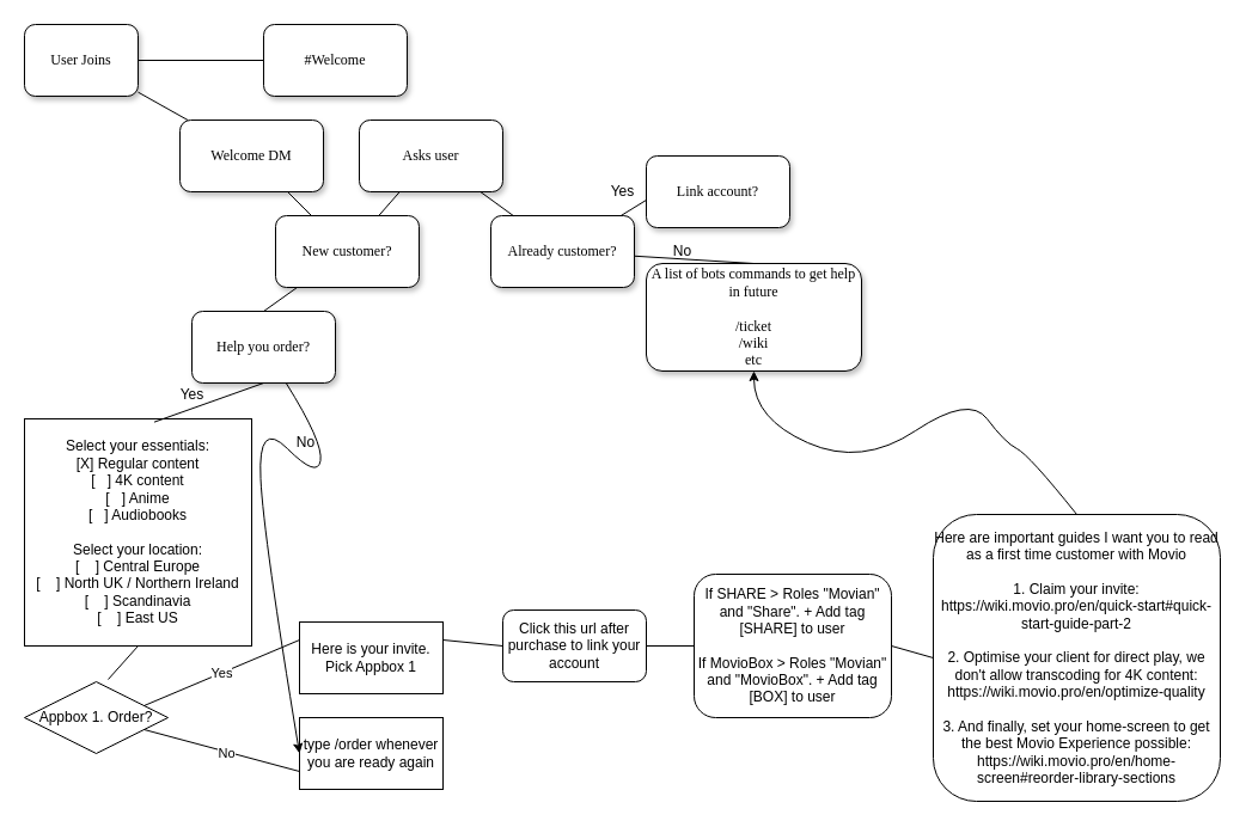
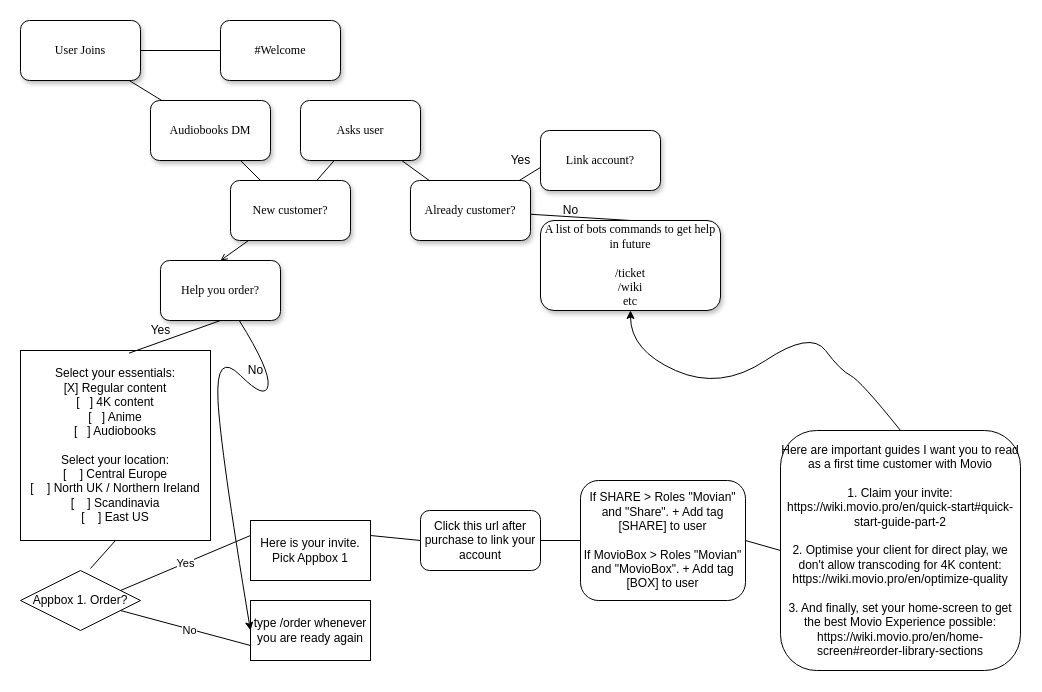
- <mxCell id="2" value="User Joins" style="whiteSpace=wrap;html=1;rounded=1;shadow=1;labelBackgroundColor=none;strokeWidth=1;fontFamily=Verdana;fontSize=12;align=center;" parent="1" vertex="1"><mxGeometry x="20" y="20" width="95" height="60" as="geometry" /></mxCell>
+ <mxCell id="2" value="User Joins" style="whiteSpace=wrap;html=1;rounded=1;shadow=1;labelBackgroundColor=none;strokeWidth=1;fontFamily=Verdana;fontSize=12;align=center;" parent="1" vertex="1"><mxGeometry x="20" y="20" width="120" height="60" as="geometry" /></mxCell>
- <mxCell id="3" value="Welcome DM" style="whiteSpace=wrap;html=1;rounded=1;shadow=1;labelBackgroundColor=none;strokeWidth=1;fontFamily=Verdana;fontSize=12;align=center;" parent="1" vertex="1"><mxGeometry x="150" y="100" width="120" height="60" as="geometry" /></mxCell>
+ <mxCell id="3" value="Audiobooks DM" style="whiteSpace=wrap;html=1;rounded=1;shadow=1;labelBackgroundColor=none;strokeWidth=1;fontFamily=Verdana;fontSize=12;align=center;" parent="1" vertex="1"><mxGeometry x="150" y="100" width="120" height="60" as="geometry" /></mxCell>
- <mxCell id="13" value="" style="rounded=0;html=1;labelBackgroundColor=none;startArrow=none;startFill=0;startSize=5;endArrow=none;endFill=0;endSize=5;jettySize=auto;orthogonalLoop=1;strokeWidth=1;fontFamily=Verdana;fontSize=12;entryX=0.5;entryY=0;entryDx=0;entryDy=0;" parent="1" source="8" target="16" edge="1"><mxGeometry x="0.137" y="-16" relative="1" as="geometry"><mxPoint as="offset" /><mxPoint x="125.2" y="550" as="targetPoint" /></mxGeometry></mxCell>
+ <mxCell id="13" value="" style="rounded=0;html=1;labelBackgroundColor=none;startArrow=none;startFill=0;startSize=5;endArrow=open;endFill=0;endSize=5;jettySize=auto;orthogonalLoop=1;strokeWidth=1;fontFamily=Verdana;fontSize=12;entryX=0.5;entryY=0;entryDx=0;entryDy=0;" parent="1" source="8" target="16" edge="1"><mxGeometry x="0.137" y="-16" relative="1" as="geometry"><mxPoint as="offset" /><mxPoint x="125.2" y="550" as="targetPoint" /></mxGeometry></mxCell>
